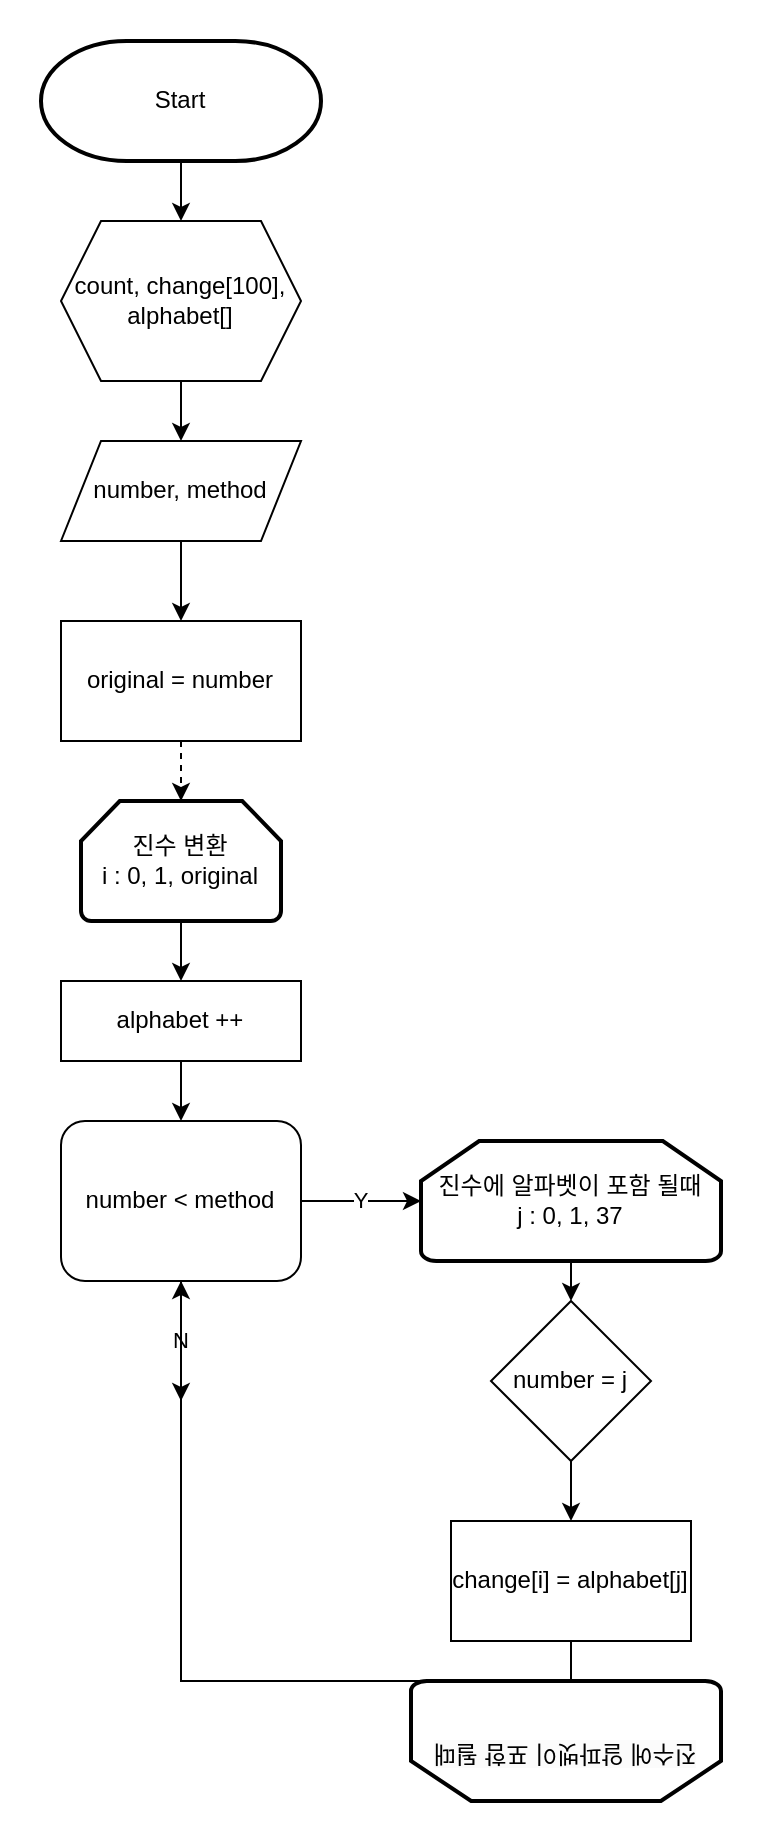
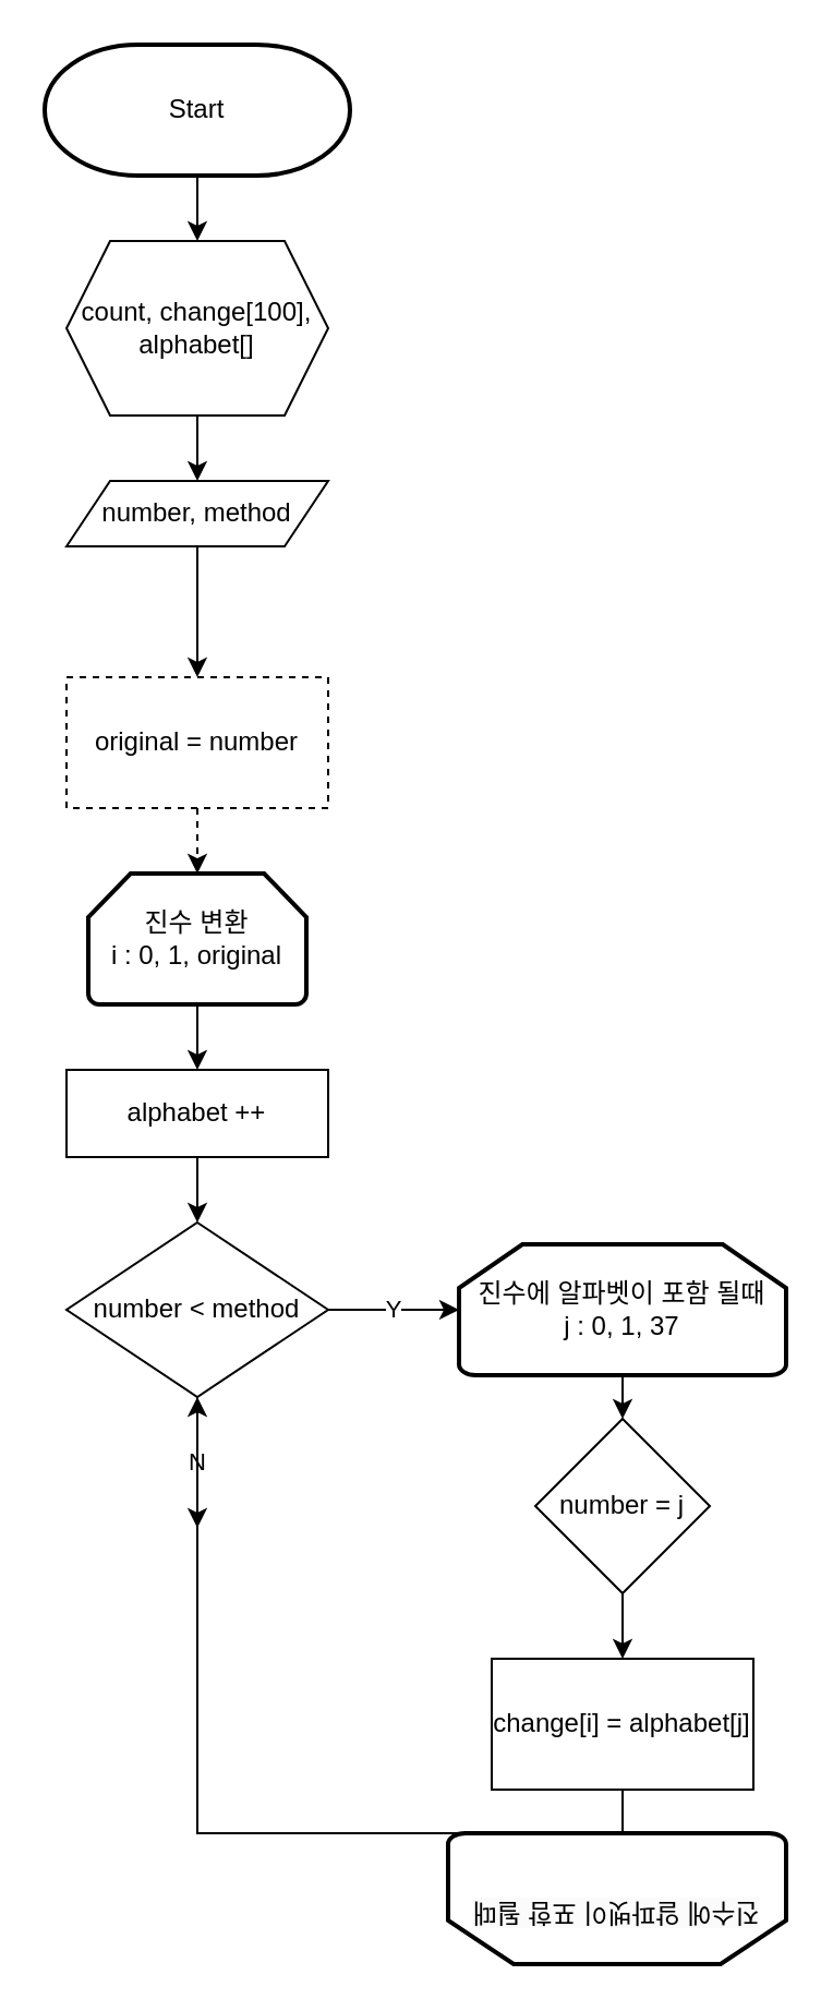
- <mxCell id="2" value="number, method" style="shape=parallelogram;perimeter=parallelogramPerimeter;whiteSpace=wrap;html=1;fixedSize=1;" vertex="1" parent="1"><mxGeometry x="30" y="220" width="120" height="50" as="geometry" /></mxCell>
+ <mxCell id="2" value="number, method" style="shape=parallelogram;perimeter=parallelogramPerimeter;whiteSpace=wrap;html=1;fixedSize=1;" vertex="1" parent="1"><mxGeometry x="30" y="220" width="120" height="30" as="geometry" /></mxCell>
- <mxCell id="3" value="original = number" style="rounded=0;whiteSpace=wrap;html=1;" vertex="1" parent="1"><mxGeometry x="30" y="310" width="120" height="60" as="geometry" /></mxCell>
+ <mxCell id="3" value="original = number" style="rounded=0;whiteSpace=wrap;html=1;dashed=1;" vertex="1" parent="1"><mxGeometry x="30" y="310" width="120" height="60" as="geometry" /></mxCell>
- <mxCell id="16" value="number &amp;lt; method" style="whiteSpace=wrap;html=1;rounded=1;" vertex="1" parent="1"><mxGeometry x="30" y="560" width="120" height="80" as="geometry" /></mxCell>
+ <mxCell id="16" value="number &amp;lt; method" style="rhombus;whiteSpace=wrap;html=1;" vertex="1" parent="1"><mxGeometry x="30" y="560" width="120" height="80" as="geometry" /></mxCell>
